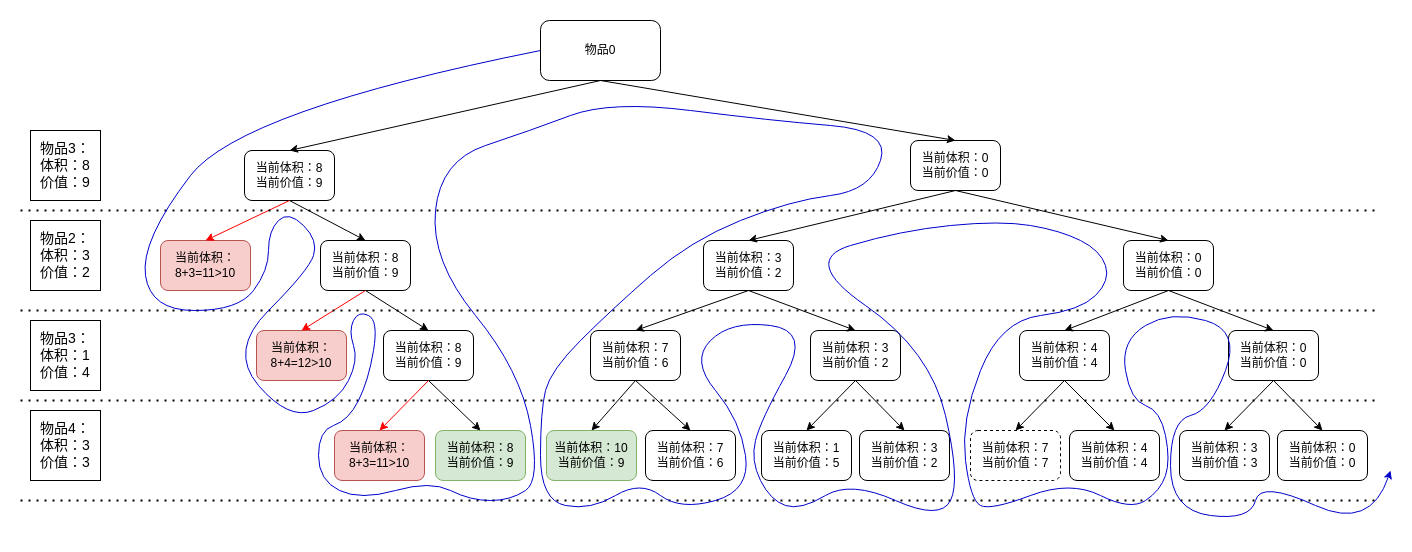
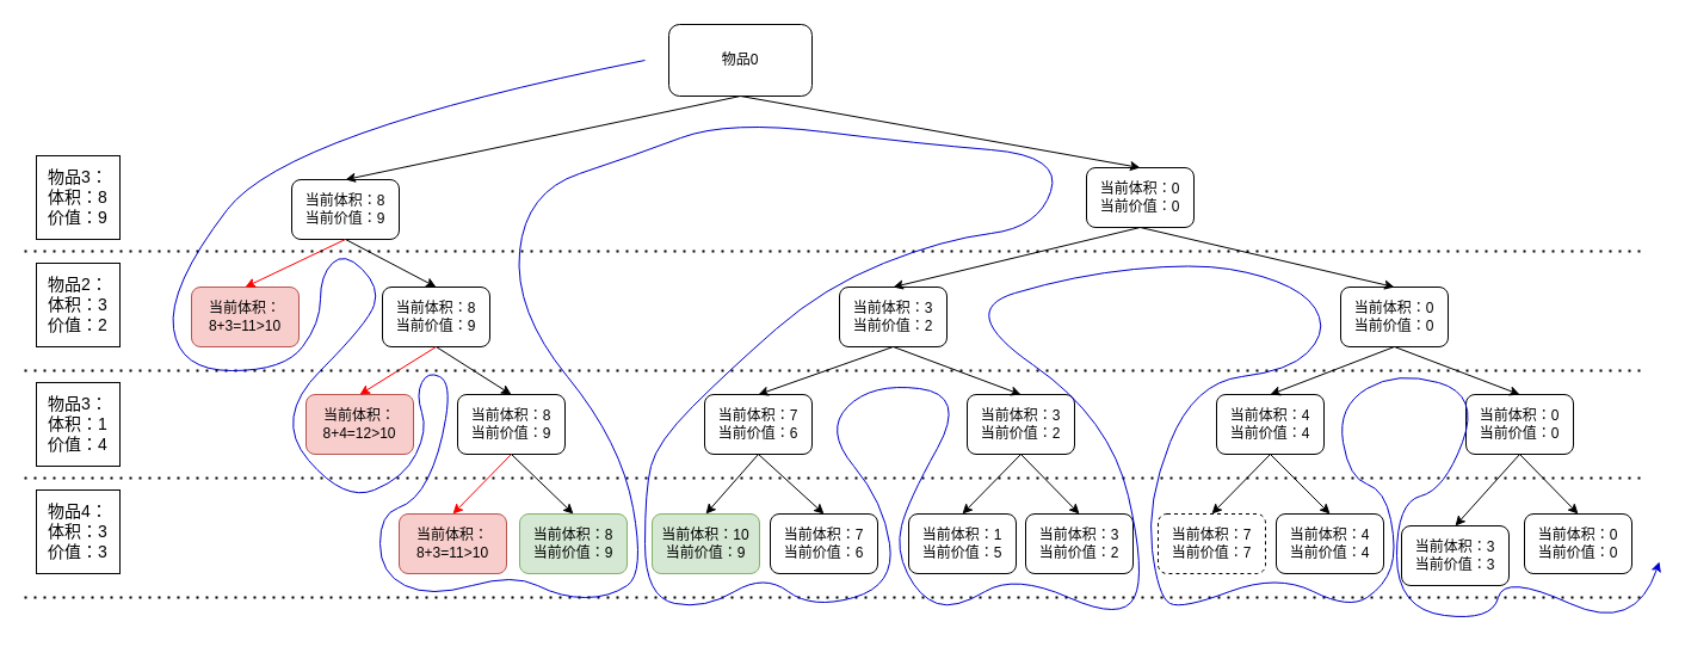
- <mxCell id="53" value="物品0" style="rounded=1;whiteSpace=wrap;html=1;" vertex="1" parent="1"><mxGeometry x="540" y="20" width="120" height="60" as="geometry" /></mxCell>
+ <mxCell id="53" value="物品0" style="rounded=1;whiteSpace=wrap;html=1;" vertex="1" parent="1"><mxGeometry x="560" y="20" width="120" height="60" as="geometry" /></mxCell>
- <mxCell id="16" value="当前体积：3&lt;div&gt;当前价值：3&lt;/div&gt;" style="rounded=1;whiteSpace=wrap;html=1;" vertex="1" parent="1"><mxGeometry x="1179" y="430" width="90" height="50" as="geometry" /></mxCell>
+ <mxCell id="16" value="当前体积：3&lt;div&gt;当前价值：3&lt;/div&gt;" style="rounded=1;whiteSpace=wrap;html=1;" vertex="1" parent="1"><mxGeometry x="1174" y="440" width="90" height="50" as="geometry" /></mxCell>
